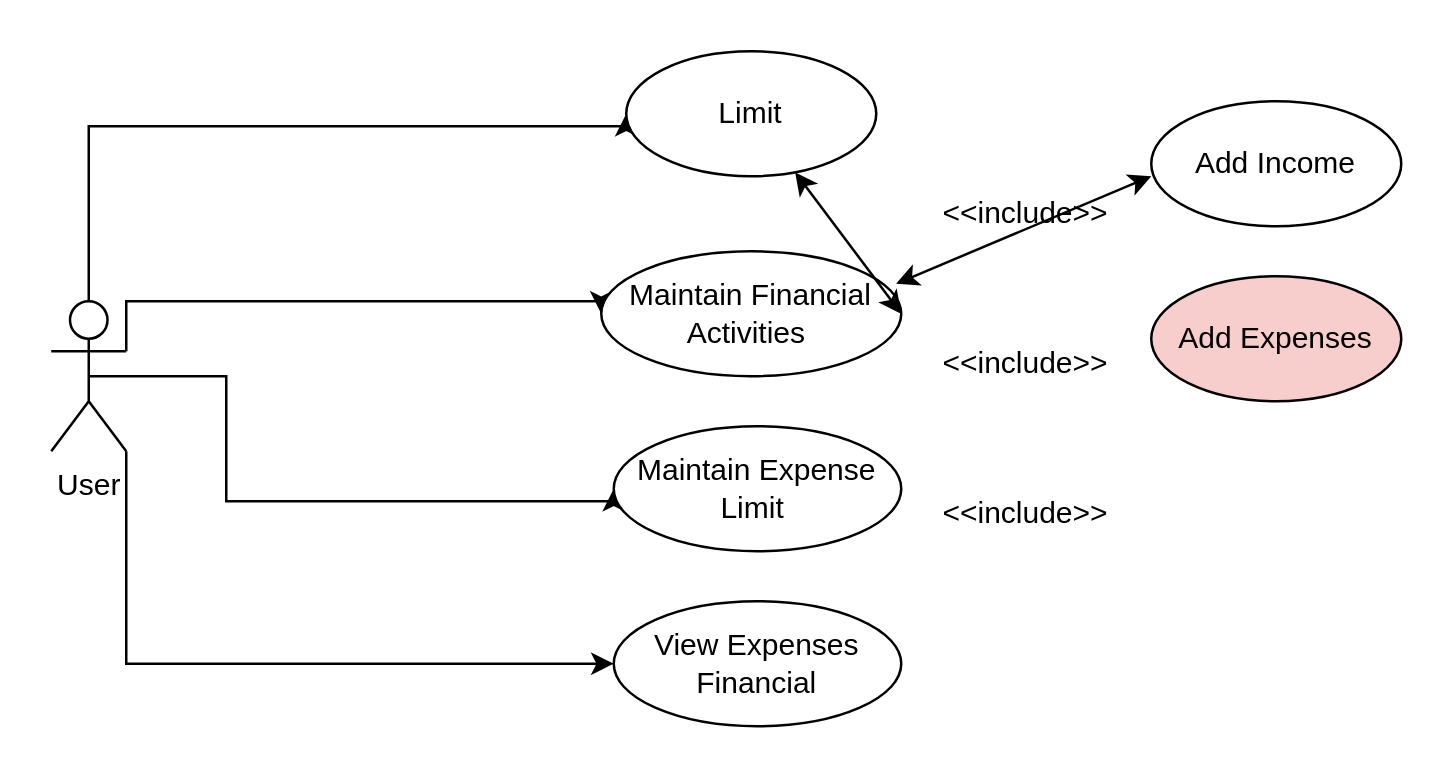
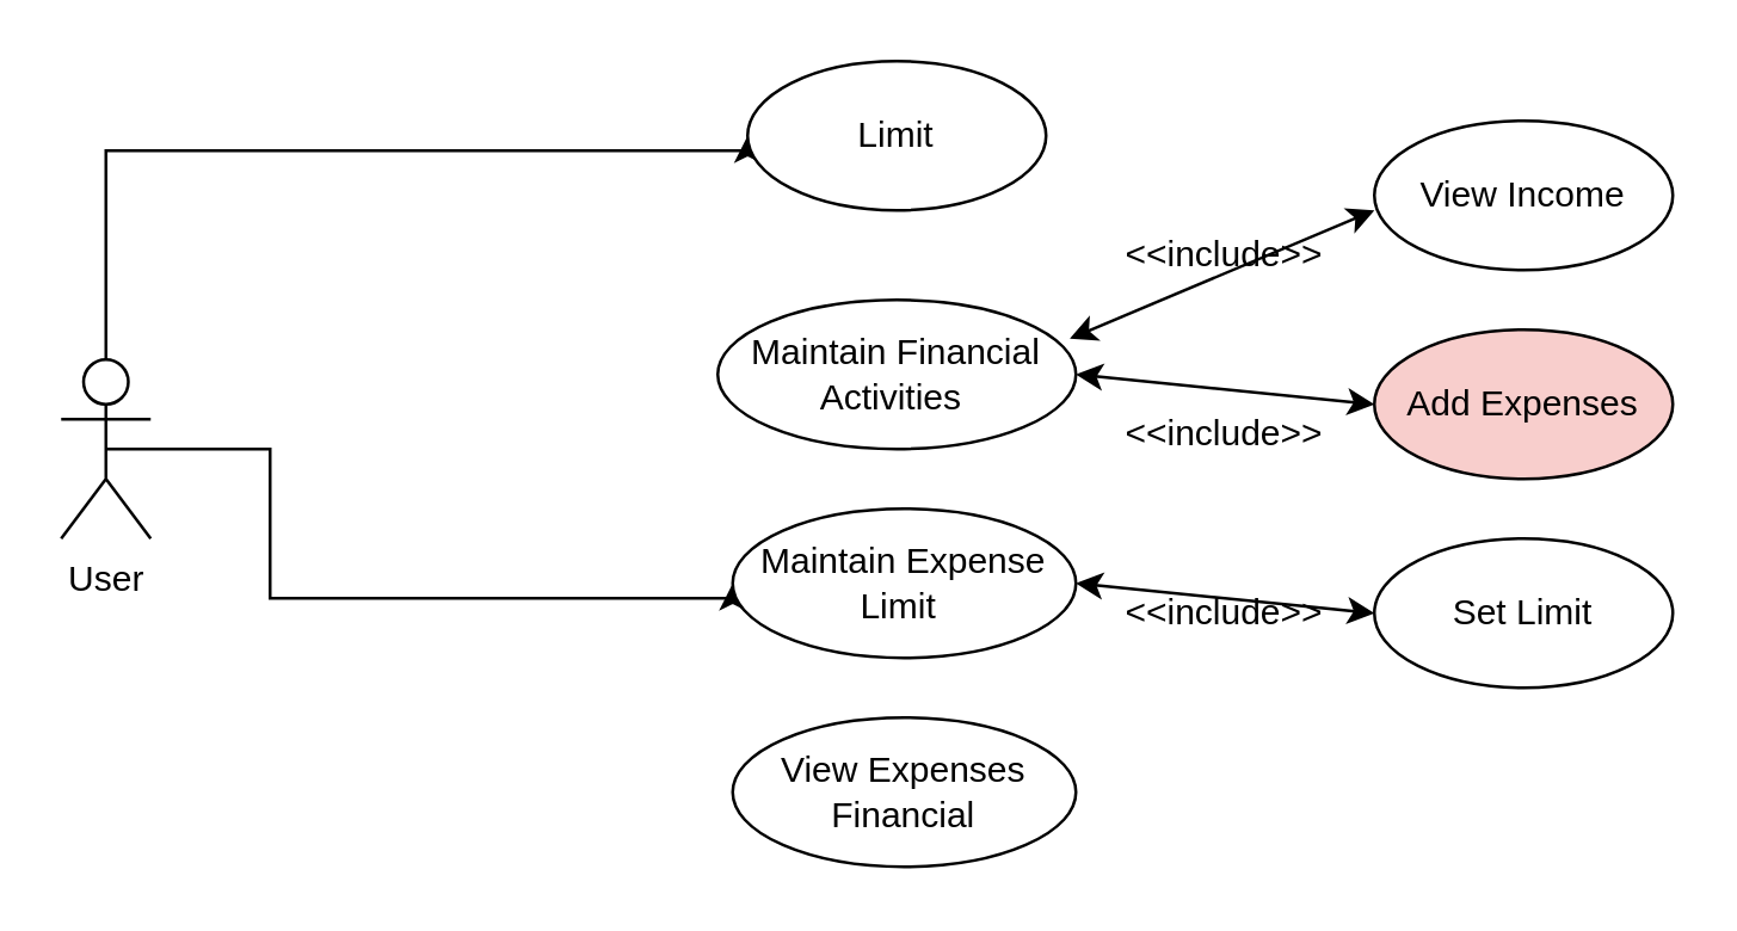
- <mxCell id="11" value="Add Income" style="ellipse;whiteSpace=wrap;html=1;" vertex="1" parent="1"><mxGeometry x="460" y="40" width="100" height="50" as="geometry" /></mxCell>
+ <mxCell id="11" value="View Income" style="ellipse;whiteSpace=wrap;html=1;" vertex="1" parent="1"><mxGeometry x="460" y="40" width="100" height="50" as="geometry" /></mxCell>
- <mxCell id="14" value="" style="endArrow=classic;startArrow=classic;html=1;rounded=0;exitX=1;exitY=0.5;exitDx=0;exitDy=0;" edge="1" parent="1" source="8" target="7"><mxGeometry width="50" height="50" relative="1" as="geometry"><mxPoint x="310" y="170" as="sourcePoint" /><mxPoint x="360" y="120" as="targetPoint" /></mxGeometry></mxCell>
+ <mxCell id="14" value="" style="endArrow=classic;startArrow=classic;html=1;rounded=0;entryX=0;entryY=0.5;entryDx=0;entryDy=0;exitX=1;exitY=0.5;exitDx=0;exitDy=0;" edge="1" parent="1" source="8" target="13"><mxGeometry width="50" height="50" relative="1" as="geometry"><mxPoint x="310" y="170" as="sourcePoint" /><mxPoint x="360" y="120" as="targetPoint" /></mxGeometry></mxCell>
- <mxCell id="3" style="edgeStyle=orthogonalEdgeStyle;rounded=0;orthogonalLoop=1;jettySize=auto;html=1;exitX=1;exitY=0.333;exitDx=0;exitDy=0;exitPerimeter=0;entryX=0;entryY=0.5;entryDx=0;entryDy=0;" edge="1" parent="1" source="6" target="8"><mxGeometry relative="1" as="geometry"><Array as="points"><mxPoint x="50" y="120" /><mxPoint x="240" y="120" /></Array></mxGeometry></mxCell>
+ <mxCell id="18" value="" style="endArrow=classic;startArrow=classic;html=1;rounded=0;entryX=0;entryY=0.5;entryDx=0;entryDy=0;exitX=1;exitY=0.5;exitDx=0;exitDy=0;" edge="1" parent="1" source="9" target="17"><mxGeometry width="50" height="50" relative="1" as="geometry"><mxPoint x="310" y="170" as="sourcePoint" /><mxPoint x="360" y="120" as="targetPoint" /></mxGeometry></mxCell>
+ <mxCell id="17" value="Set Limit" style="ellipse;whiteSpace=wrap;html=1;" vertex="1" parent="1"><mxGeometry x="460" y="180" width="100" height="50" as="geometry" /></mxCell>
- <mxCell id="5" style="edgeStyle=orthogonalEdgeStyle;rounded=0;orthogonalLoop=1;jettySize=auto;html=1;exitX=1;exitY=1;exitDx=0;exitDy=0;exitPerimeter=0;entryX=0;entryY=0.5;entryDx=0;entryDy=0;" edge="1" parent="1" source="6" target="10"><mxGeometry relative="1" as="geometry" /></mxCell>
